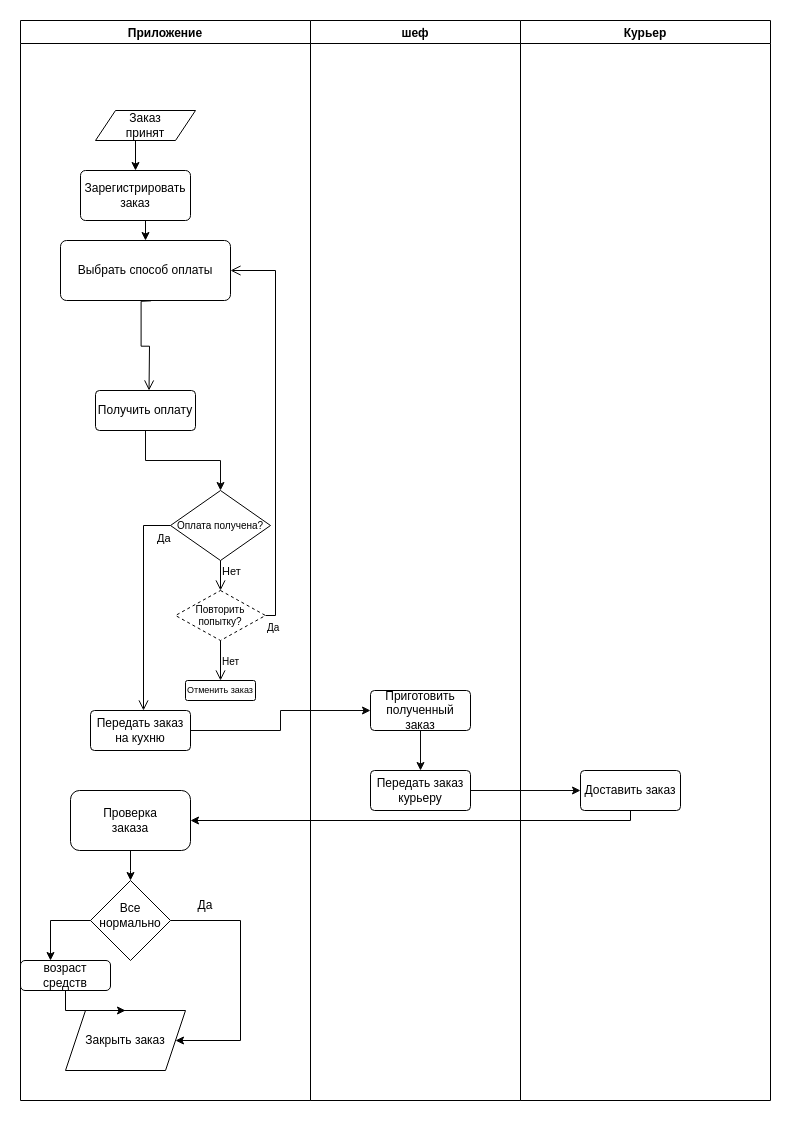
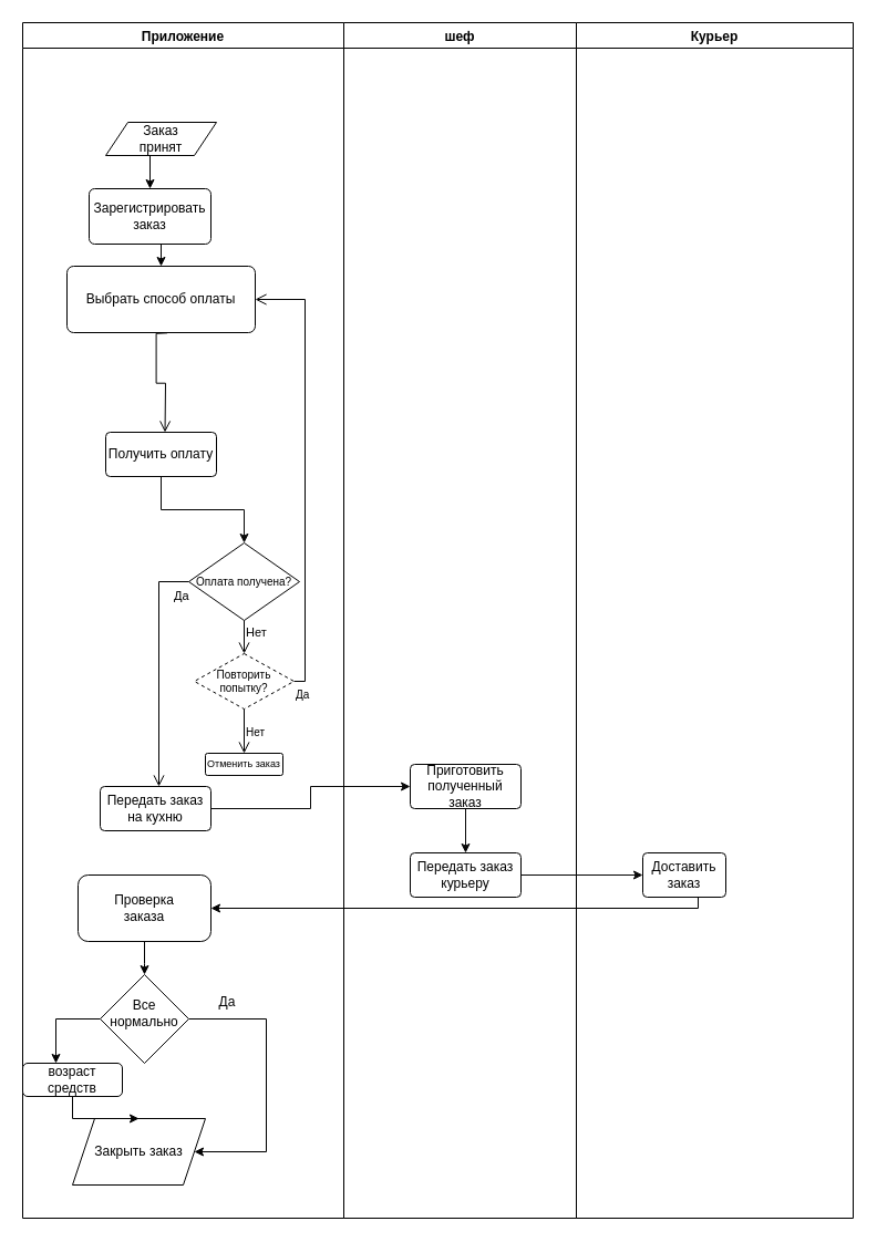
- <mxCell id="36" value="Доставить заказ" style="rounded=1;arcSize=10;whiteSpace=wrap;html=1;align=center;fillColor=#FFFFFF;" parent="35" vertex="1"><mxGeometry x="60" y="750" width="100" height="40" as="geometry" /></mxCell>
+ <mxCell id="36" value="Доставить заказ" style="rounded=1;arcSize=10;whiteSpace=wrap;html=1;align=center;fillColor=#FFFFFF;" parent="35" vertex="1"><mxGeometry x="60" y="750" width="75" height="40" as="geometry" /></mxCell>
